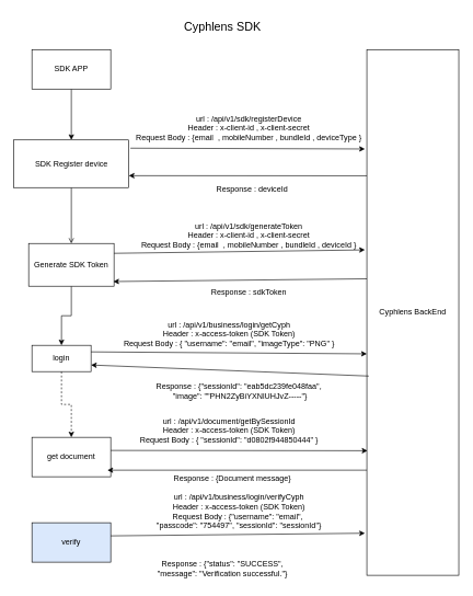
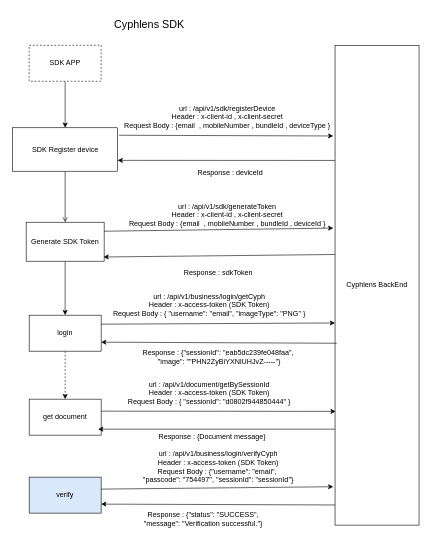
- <mxCell id="33" value="Cyphlens SDK" style="text;html=1;align=center;verticalAlign=middle;resizable=0;points=[];autosize=1;strokeColor=none;fillColor=none;strokeWidth=3;fontSize=18;" vertex="1" parent="1"><mxGeometry x="268" y="20" width="140" height="40" as="geometry" /></mxCell>
+ <mxCell id="33" value="Cyphlens SDK" style="text;html=1;align=center;verticalAlign=middle;resizable=0;points=[];autosize=1;strokeColor=none;fillColor=none;strokeWidth=3;fontSize=18;" vertex="1" parent="1"><mxGeometry x="178" y="20" width="140" height="40" as="geometry" /></mxCell>
- <mxCell id="3" value="SDK APP" style="rounded=0;whiteSpace=wrap;html=1;" vertex="1" parent="1"><mxGeometry x="48" y="75" width="120" height="60" as="geometry" /></mxCell>
+ <mxCell id="3" value="SDK APP" style="rounded=0;whiteSpace=wrap;html=1;dashed=1;" vertex="1" parent="1"><mxGeometry x="48" y="75" width="120" height="60" as="geometry" /></mxCell>
- <mxCell id="16" value="Response : sdkToken" style="text;html=1;align=center;verticalAlign=middle;resizable=0;points=[];autosize=1;strokeColor=none;fillColor=none;" vertex="1" parent="1"><mxGeometry x="308" y="430" width="140" height="30" as="geometry" /></mxCell>
+ <mxCell id="16" value="Response : sdkToken" style="text;html=1;align=center;verticalAlign=middle;resizable=0;points=[];autosize=1;strokeColor=none;fillColor=none;" vertex="1" parent="1"><mxGeometry x="293" y="440" width="140" height="30" as="geometry" /></mxCell>
- <mxCell id="18" value="login" style="rounded=0;whiteSpace=wrap;html=1;" vertex="1" parent="1"><mxGeometry x="48" y="525" width="90" height="40" as="geometry" /></mxCell>
+ <mxCell id="18" value="login" style="rounded=0;whiteSpace=wrap;html=1;" vertex="1" parent="1"><mxGeometry x="48" y="525" width="120" height="60" as="geometry" /></mxCell>
+ <mxCell id="31" value="" style="endArrow=classic;html=1;rounded=0;entryX=1;entryY=0.75;entryDx=0;entryDy=0;exitX=0;exitY=0.958;exitDx=0;exitDy=0;exitPerimeter=0;" edge="1" parent="1" source="8" target="24"><mxGeometry width="50" height="50" relative="1" as="geometry"><mxPoint x="358" y="655" as="sourcePoint" /><mxPoint x="408" y="605" as="targetPoint" /></mxGeometry></mxCell>
